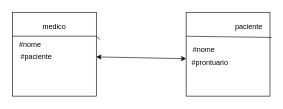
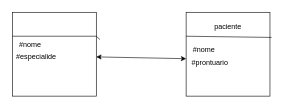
- <mxCell id="3" value="medico" style="text;html=1;align=center;verticalAlign=middle;whiteSpace=wrap;rounded=0;" vertex="1" parent="1"><mxGeometry x="60" y="30" width="60" height="30" as="geometry" /></mxCell>
- <mxCell id="9" value="paciente" style="text;html=1;align=center;verticalAlign=middle;whiteSpace=wrap;rounded=0;" vertex="1" parent="1"><mxGeometry x="385" y="30" width="60" height="30" as="geometry" /></mxCell>
+ <mxCell id="9" value="paciente" style="text;html=1;align=center;verticalAlign=middle;whiteSpace=wrap;rounded=0;" vertex="1" parent="1"><mxGeometry x="350" y="30" width="60" height="30" as="geometry" /></mxCell>
- <mxCell id="7" value="#paciente" style="text;html=1;align=center;verticalAlign=middle;whiteSpace=wrap;rounded=0;" vertex="1" parent="1"><mxGeometry x="30" y="80" width="60" height="30" as="geometry" /></mxCell>
+ <mxCell id="7" value="#especialide" style="text;html=1;align=center;verticalAlign=middle;whiteSpace=wrap;rounded=0;" vertex="1" parent="1"><mxGeometry x="30" y="80" width="60" height="30" as="geometry" /></mxCell>
